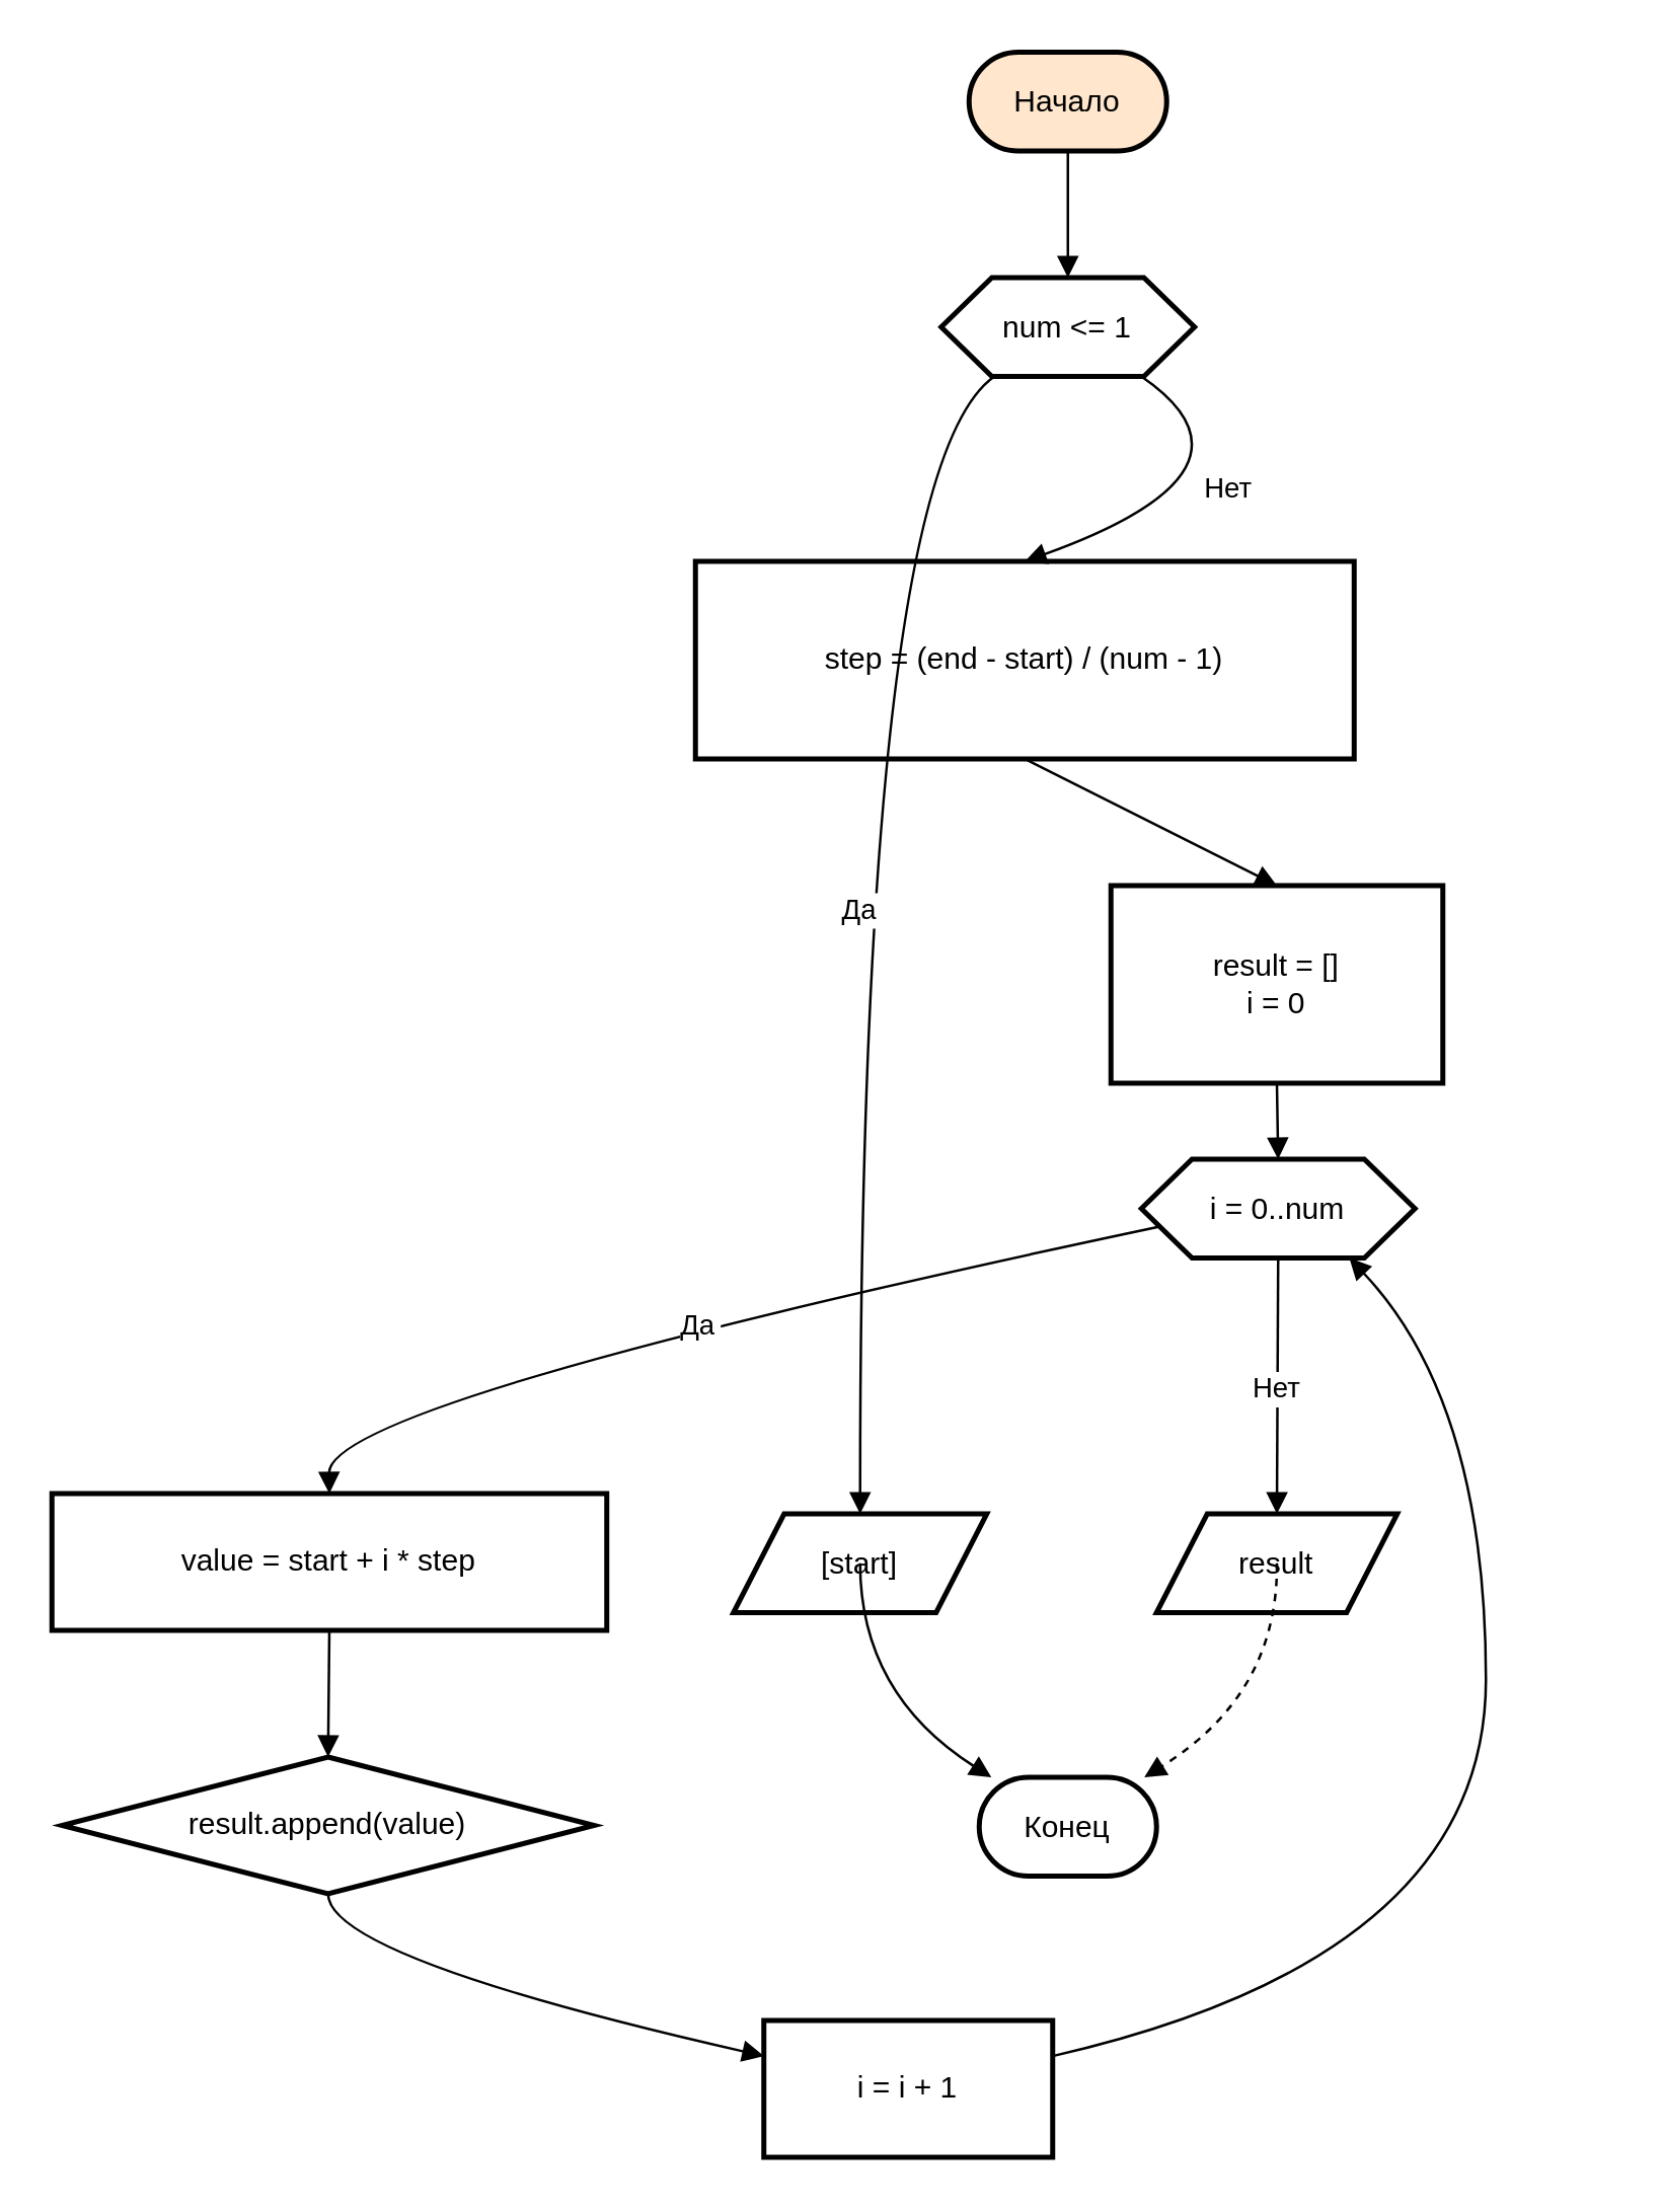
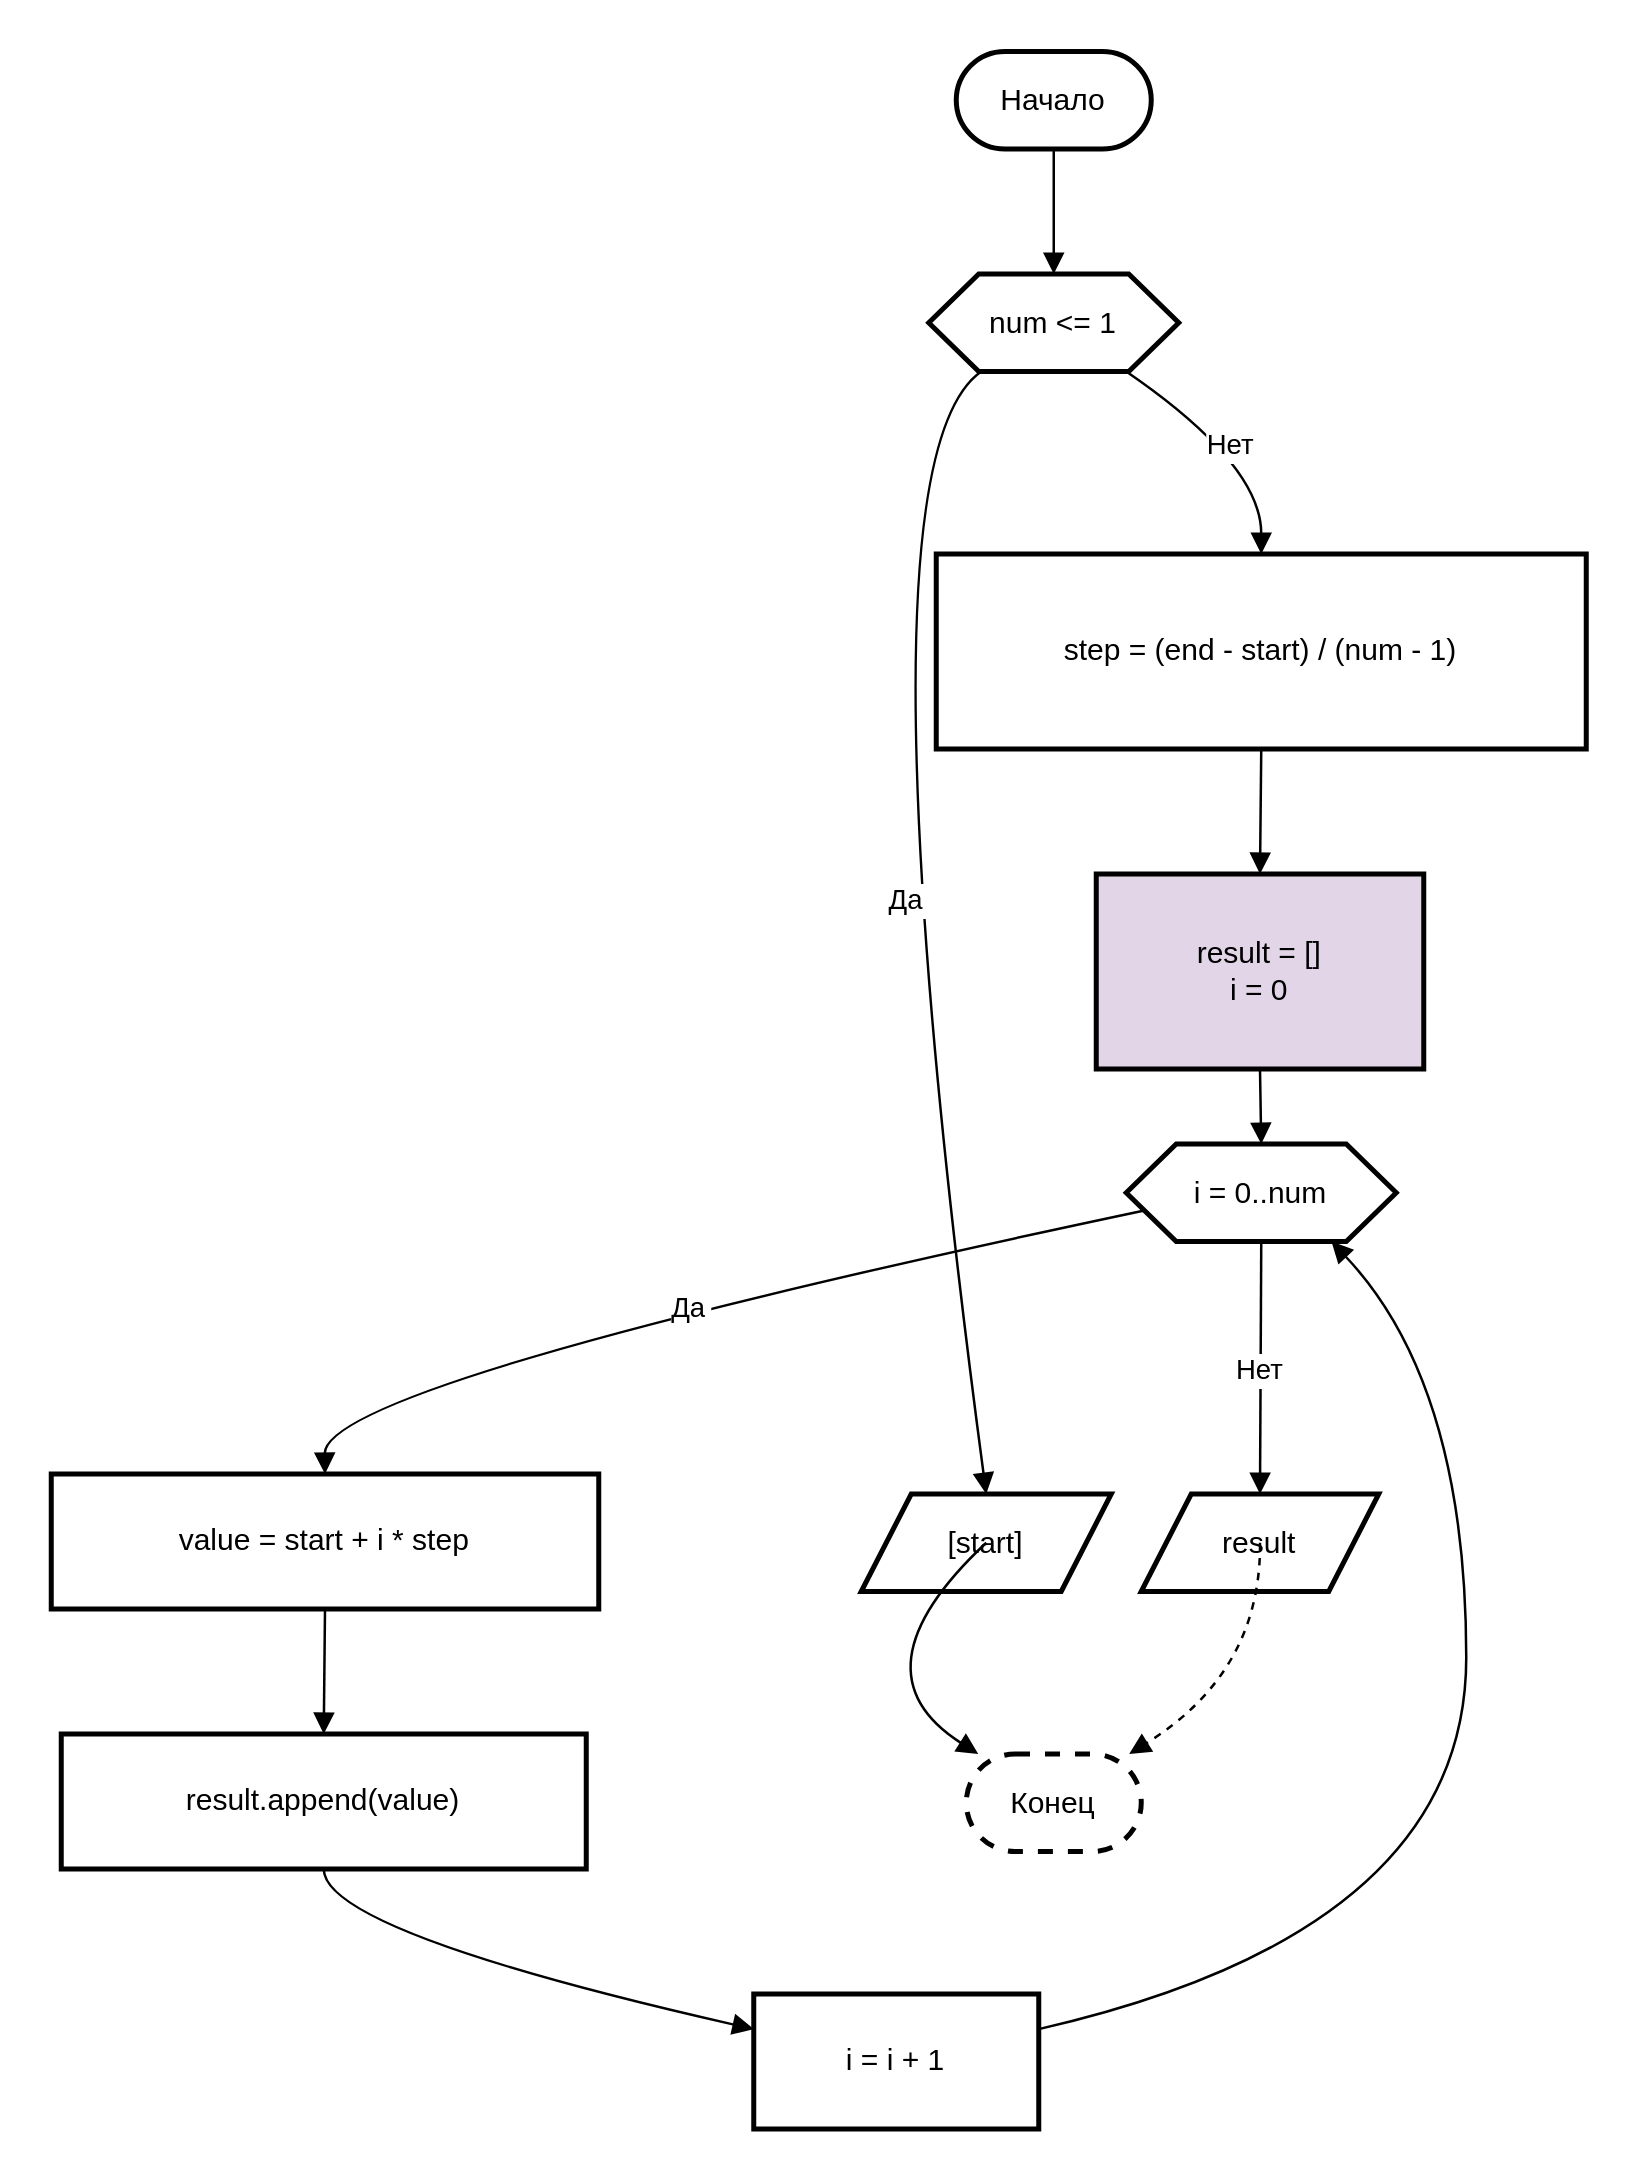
- <mxCell id="2" value="Начало" style="rounded=1;whiteSpace=wrap;arcSize=50;strokeWidth=2;fillColor=#ffe6cc;" vertex="1" parent="1"><mxGeometry x="382" y="20" width="78" height="39" as="geometry" /></mxCell>
+ <mxCell id="2" value="Начало" style="rounded=1;whiteSpace=wrap;arcSize=50;strokeWidth=2;" vertex="1" parent="1"><mxGeometry x="382" y="20" width="78" height="39" as="geometry" /></mxCell>
- <mxCell id="5" value="step = (end - start) / (num - 1)" style="whiteSpace=wrap;strokeWidth=2;" vertex="1" parent="1"><mxGeometry x="274" y="221" width="260" height="78" as="geometry" /></mxCell>
+ <mxCell id="5" value="step = (end - start) / (num - 1)" style="whiteSpace=wrap;strokeWidth=2;" vertex="1" parent="1"><mxGeometry x="374" y="221" width="260" height="78" as="geometry" /></mxCell>
- <mxCell id="6" value="result = []&#10;i = 0" style="whiteSpace=wrap;strokeWidth=2;" vertex="1" parent="1"><mxGeometry x="438" y="349" width="131" height="78" as="geometry" /></mxCell>
+ <mxCell id="6" value="result = []&#10;i = 0" style="whiteSpace=wrap;strokeWidth=2;fillColor=#e1d5e7;" vertex="1" parent="1"><mxGeometry x="438" y="349" width="131" height="78" as="geometry" /></mxCell>
- <mxCell id="4" value="[start]" style="shape=parallelogram;perimeter=parallelogramPerimeter;fixedSize=1;strokeWidth=2;whiteSpace=wrap;" vertex="1" parent="1"><mxGeometry x="289" y="597" width="100" height="39" as="geometry" /></mxCell>
+ <mxCell id="4" value="[start]" style="shape=parallelogram;perimeter=parallelogramPerimeter;fixedSize=1;strokeWidth=2;whiteSpace=wrap;" vertex="1" parent="1"><mxGeometry x="344" y="597" width="100" height="39" as="geometry" /></mxCell>
- <mxCell id="9" value="result.append(value)" style="rhombus;whiteSpace=wrap;strokeWidth=2;" vertex="1" parent="1"><mxGeometry x="24" y="693" width="210" height="54" as="geometry" /></mxCell>
+ <mxCell id="9" value="result.append(value)" style="whiteSpace=wrap;strokeWidth=2;" vertex="1" parent="1"><mxGeometry x="24" y="693" width="210" height="54" as="geometry" /></mxCell>
- <mxCell id="12" value="Конец" style="rounded=1;whiteSpace=wrap;arcSize=50;strokeWidth=2;" vertex="1" parent="1"><mxGeometry x="386" y="701" width="70" height="39" as="geometry" /></mxCell>
+ <mxCell id="12" value="Конец" style="rounded=1;whiteSpace=wrap;arcSize=50;strokeWidth=2;dashed=1;" vertex="1" parent="1"><mxGeometry x="386" y="701" width="70" height="39" as="geometry" /></mxCell>
